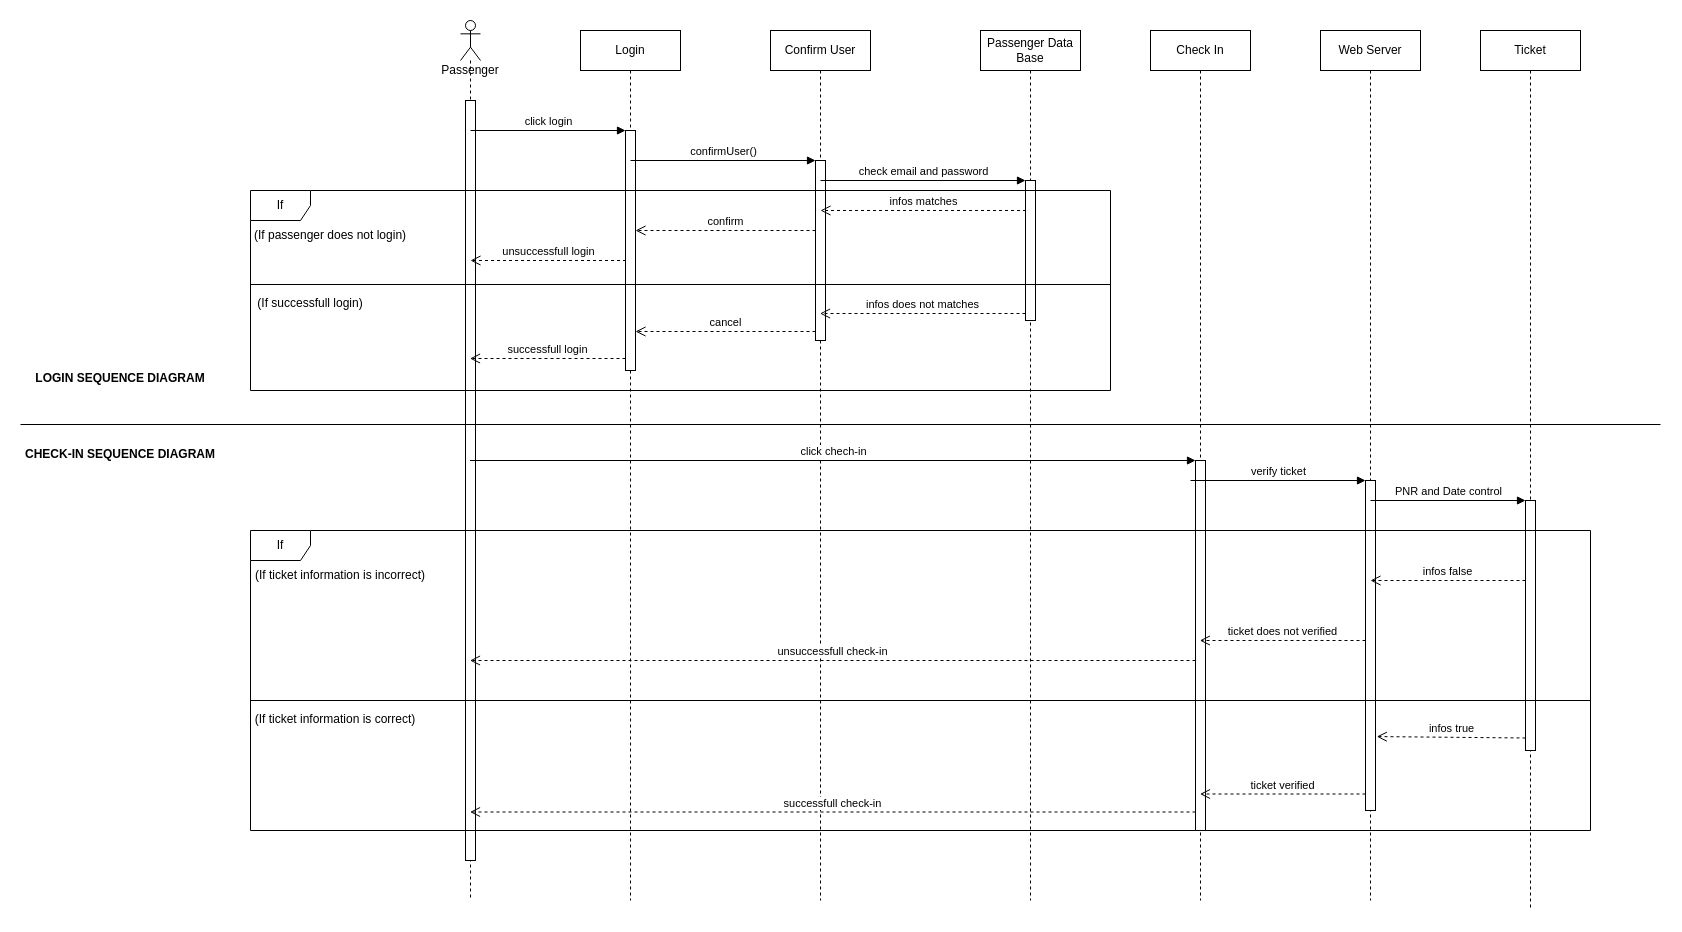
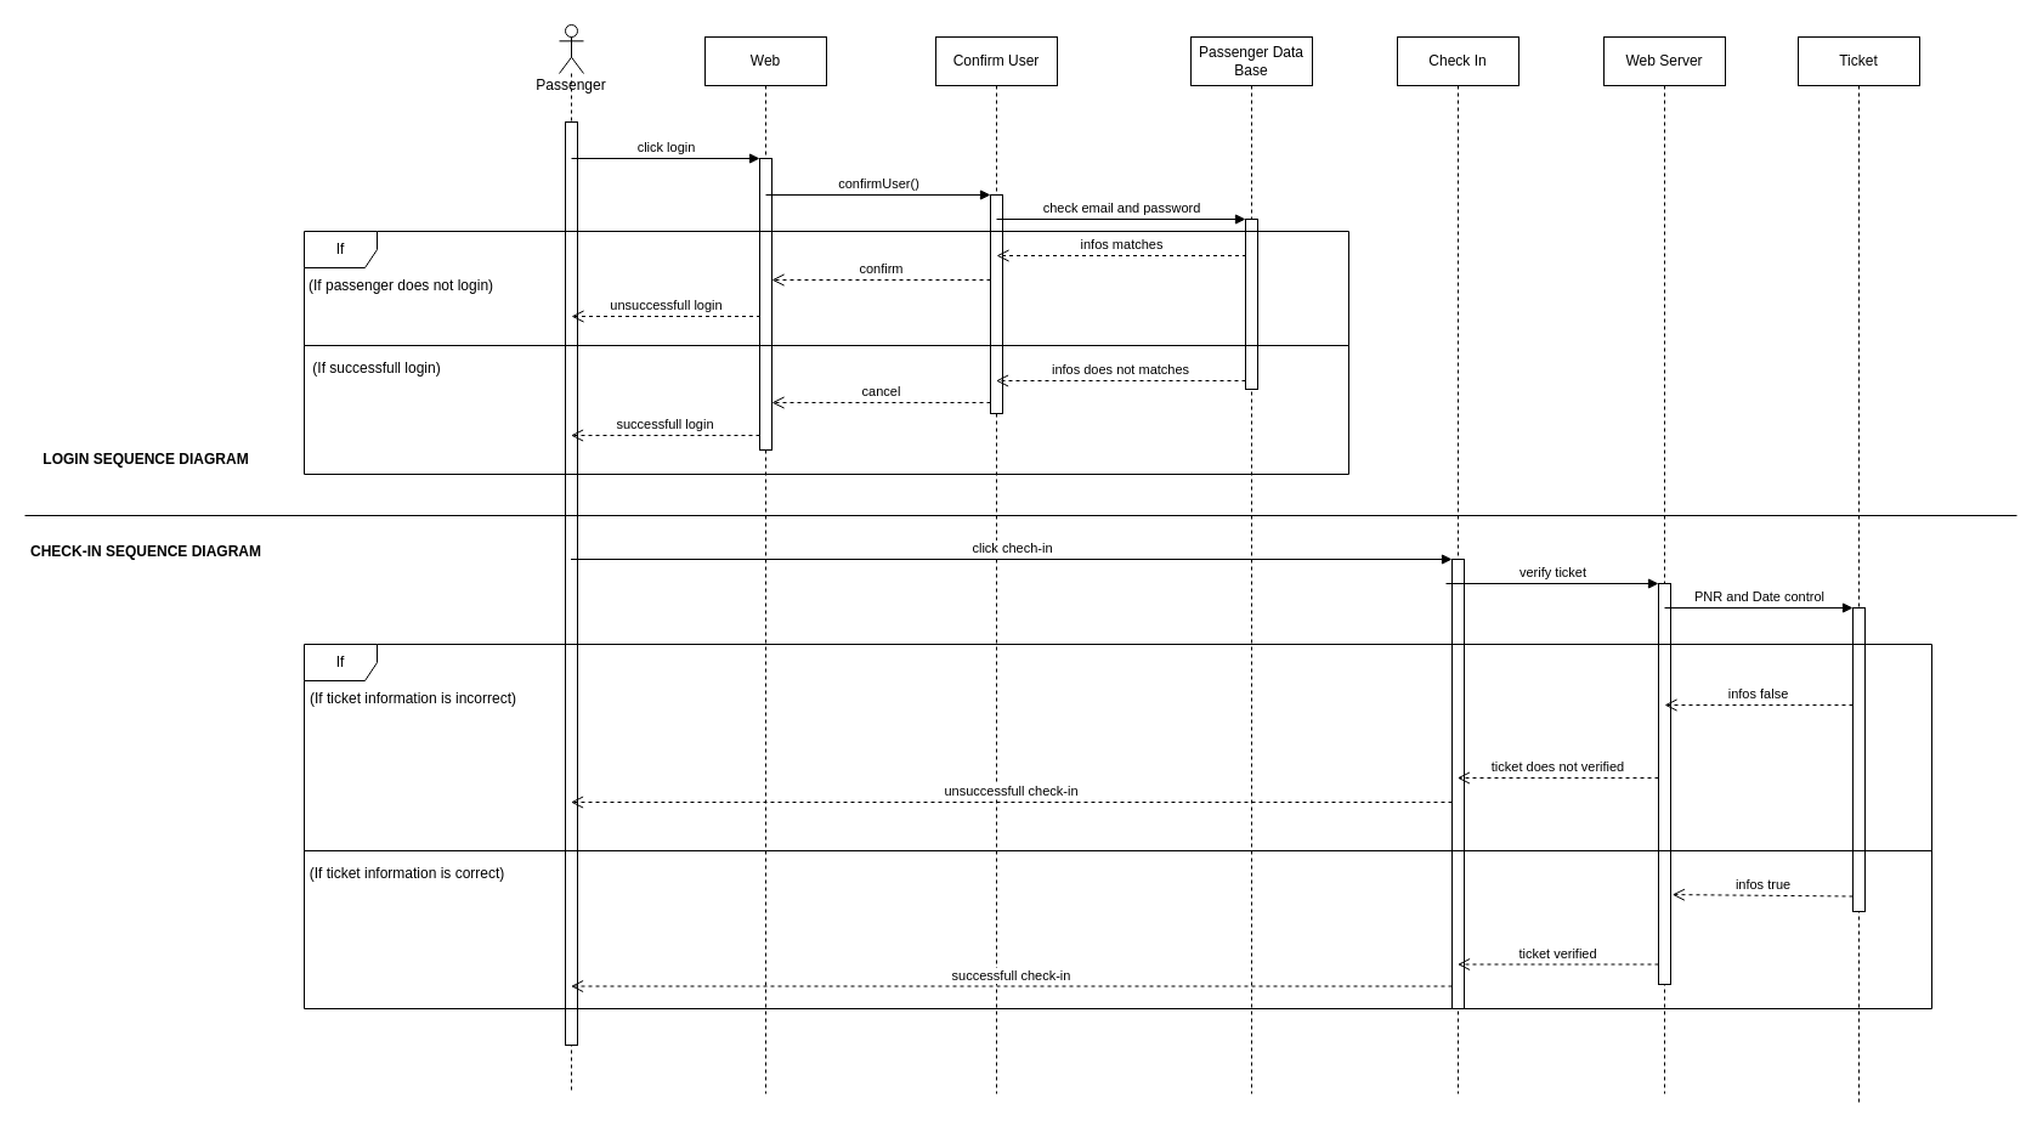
- <mxCell id="4" value="Login" style="shape=umlLifeline;perimeter=lifelinePerimeter;whiteSpace=wrap;html=1;container=1;collapsible=0;recursiveResize=0;outlineConnect=0;" parent="1" vertex="1"><mxGeometry x="580" y="30" width="100" height="870" as="geometry" /></mxCell>
+ <mxCell id="4" value="Web" style="shape=umlLifeline;perimeter=lifelinePerimeter;whiteSpace=wrap;html=1;container=1;collapsible=0;recursiveResize=0;outlineConnect=0;" parent="1" vertex="1"><mxGeometry x="580" y="30" width="100" height="870" as="geometry" /></mxCell>
